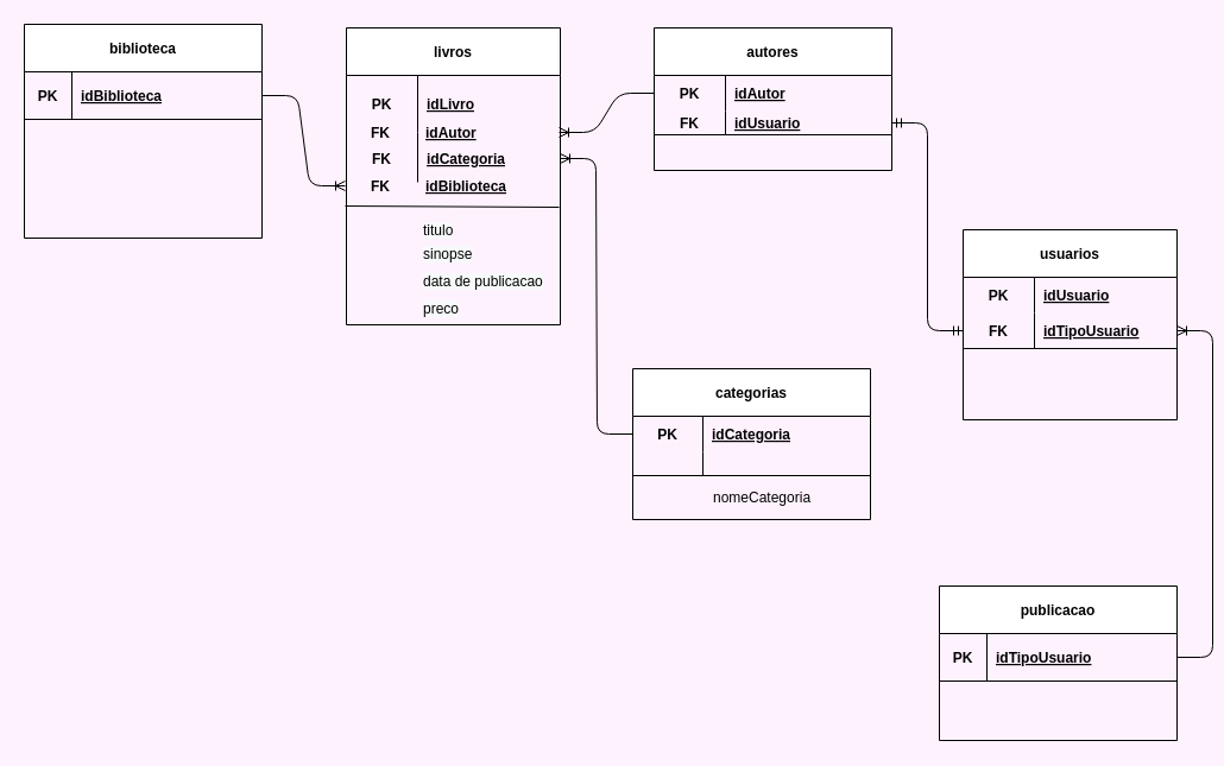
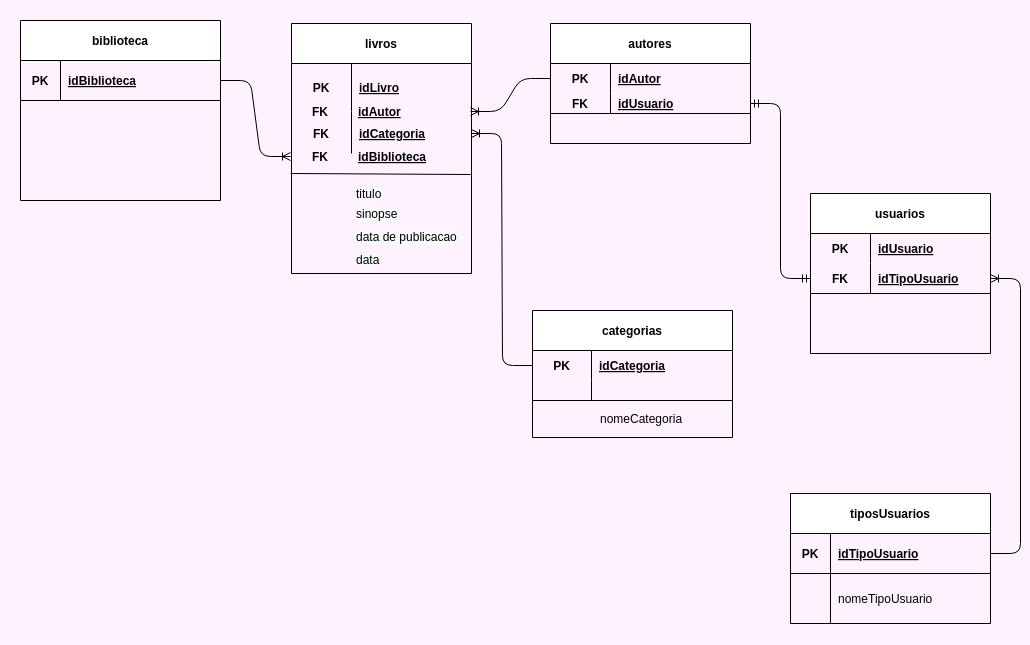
- <mxCell id="60" value="&lt;span style=&quot;color: rgb(0 , 0 , 0) ; font-family: &amp;#34;helvetica&amp;#34; ; font-size: 12px ; font-style: normal ; font-weight: 400 ; letter-spacing: normal ; text-align: left ; text-indent: 0px ; text-transform: none ; word-spacing: 0px ; background-color: rgb(248 , 249 , 250) ; display: inline ; float: none&quot;&gt;preco&lt;/span&gt;" style="text;whiteSpace=wrap;html=1;" vertex="1" parent="1"><mxGeometry x="354" y="246" width="110" height="27" as="geometry" /></mxCell>
+ <mxCell id="60" value="&lt;span style=&quot;color: rgb(0 , 0 , 0) ; font-family: &amp;#34;helvetica&amp;#34; ; font-size: 12px ; font-style: normal ; font-weight: 400 ; letter-spacing: normal ; text-align: left ; text-indent: 0px ; text-transform: none ; word-spacing: 0px ; background-color: rgb(248 , 249 , 250) ; display: inline ; float: none&quot;&gt;data&lt;/span&gt;" style="text;whiteSpace=wrap;html=1;" vertex="1" parent="1"><mxGeometry x="354" y="246" width="110" height="27" as="geometry" /></mxCell>
- <mxCell id="2" value="publicacao" style="shape=table;startSize=40;container=1;collapsible=1;childLayout=tableLayout;fixedRows=1;rowLines=0;fontStyle=1;align=center;resizeLast=1;" vertex="1" parent="1"><mxGeometry x="790" y="493" width="200" height="130" as="geometry" /></mxCell>
+ <mxCell id="2" value="tiposUsuarios" style="shape=table;startSize=40;container=1;collapsible=1;childLayout=tableLayout;fixedRows=1;rowLines=0;fontStyle=1;align=center;resizeLast=1;" vertex="1" parent="1"><mxGeometry x="790" y="493" width="200" height="130" as="geometry" /></mxCell>
+ <mxCell id="8" value="nomeTipoUsuario" style="shape=partialRectangle;connectable=0;fillColor=none;top=0;left=0;bottom=0;right=0;align=left;spacingLeft=6;overflow=hidden;" vertex="1" parent="6"><mxGeometry x="40" width="160" height="50" as="geometry" /></mxCell>
